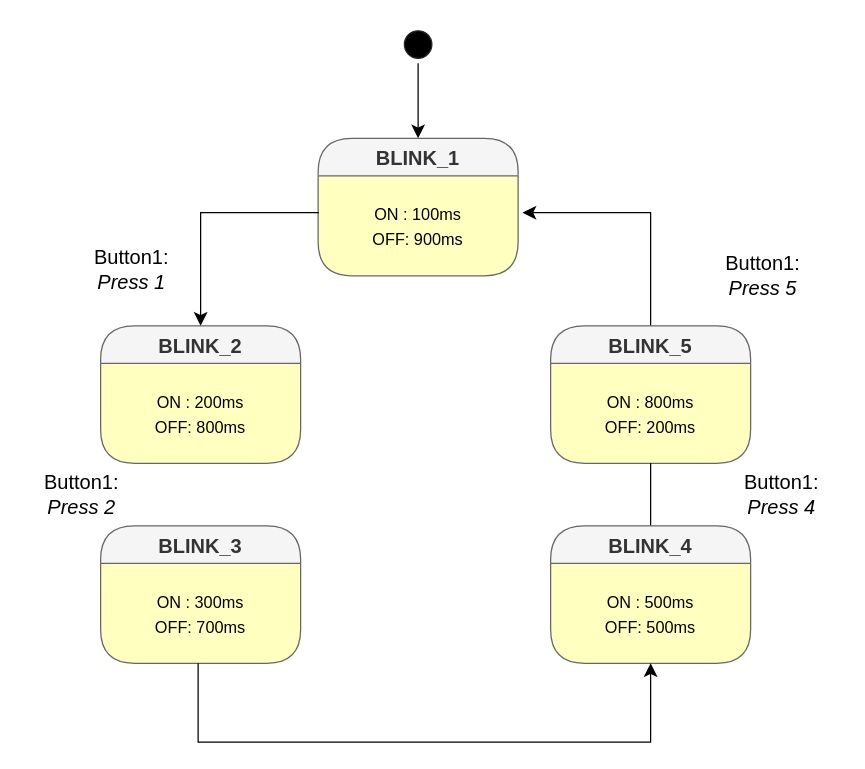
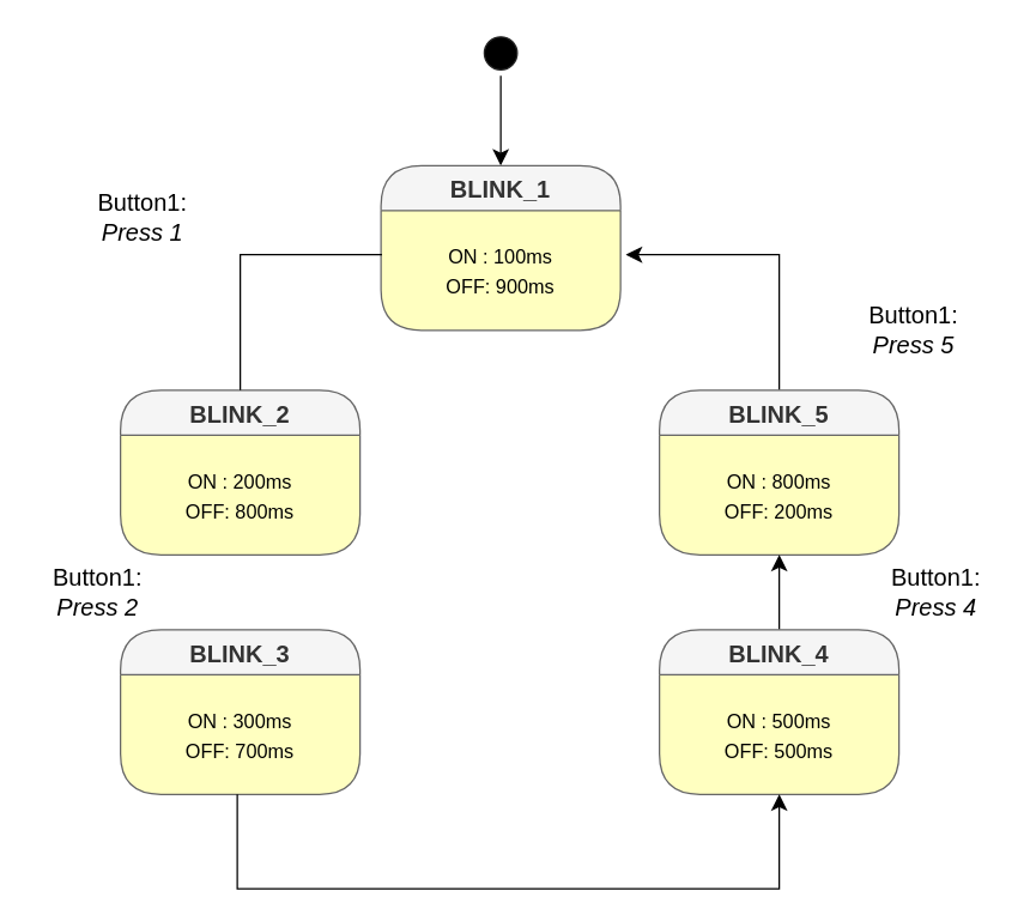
- <mxCell id="17" value="Button1: &lt;i&gt;Press&lt;/i&gt; &lt;i&gt;1&lt;/i&gt;" style="text;html=1;strokeColor=none;fillColor=none;align=center;verticalAlign=middle;whiteSpace=wrap;rounded=0;fontSize=16;" parent="1" vertex="1"><mxGeometry x="60" y="200" width="90" height="30" as="geometry" /></mxCell>
+ <mxCell id="17" value="Button1: &lt;i&gt;Press&lt;/i&gt; &lt;i&gt;1&lt;/i&gt;" style="text;html=1;strokeColor=none;fillColor=none;align=center;verticalAlign=middle;whiteSpace=wrap;rounded=0;fontSize=16;" parent="1" vertex="1"><mxGeometry x="50" y="130" width="90" height="30" as="geometry" /></mxCell>
- <mxCell id="16" style="edgeStyle=orthogonalEdgeStyle;rounded=0;orthogonalLoop=1;jettySize=auto;html=1;entryX=0.5;entryY=0;entryDx=0;entryDy=0;fontSize=12;startSize=8;endSize=8;exitX=0.004;exitY=0.369;exitDx=0;exitDy=0;exitPerimeter=0;" parent="1" source="5" target="9" edge="1"><mxGeometry relative="1" as="geometry"><mxPoint x="334" y="180" as="sourcePoint" /></mxGeometry></mxCell>
+ <mxCell id="16" style="edgeStyle=orthogonalEdgeStyle;rounded=0;orthogonalLoop=1;jettySize=auto;html=1;entryX=0.5;entryY=0;entryDx=0;entryDy=0;fontSize=12;startSize=8;endSize=8;exitX=0.004;exitY=0.369;exitDx=0;exitDy=0;exitPerimeter=0;endArrow=none;" parent="1" source="5" target="9" edge="1"><mxGeometry relative="1" as="geometry"><mxPoint x="334" y="180" as="sourcePoint" /></mxGeometry></mxCell>
- <mxCell id="11" style="edgeStyle=none;curved=1;rounded=0;orthogonalLoop=1;jettySize=auto;html=1;entryX=0.5;entryY=1;entryDx=0;entryDy=0;fontSize=12;startSize=8;endSize=8;endArrow=none;" parent="1" source="12" target="8" edge="1"><mxGeometry relative="1" as="geometry" /></mxCell>
+ <mxCell id="11" style="edgeStyle=none;curved=1;rounded=0;orthogonalLoop=1;jettySize=auto;html=1;entryX=0.5;entryY=1;entryDx=0;entryDy=0;fontSize=12;startSize=8;endSize=8;" parent="1" source="12" target="8" edge="1"><mxGeometry relative="1" as="geometry" /></mxCell>
